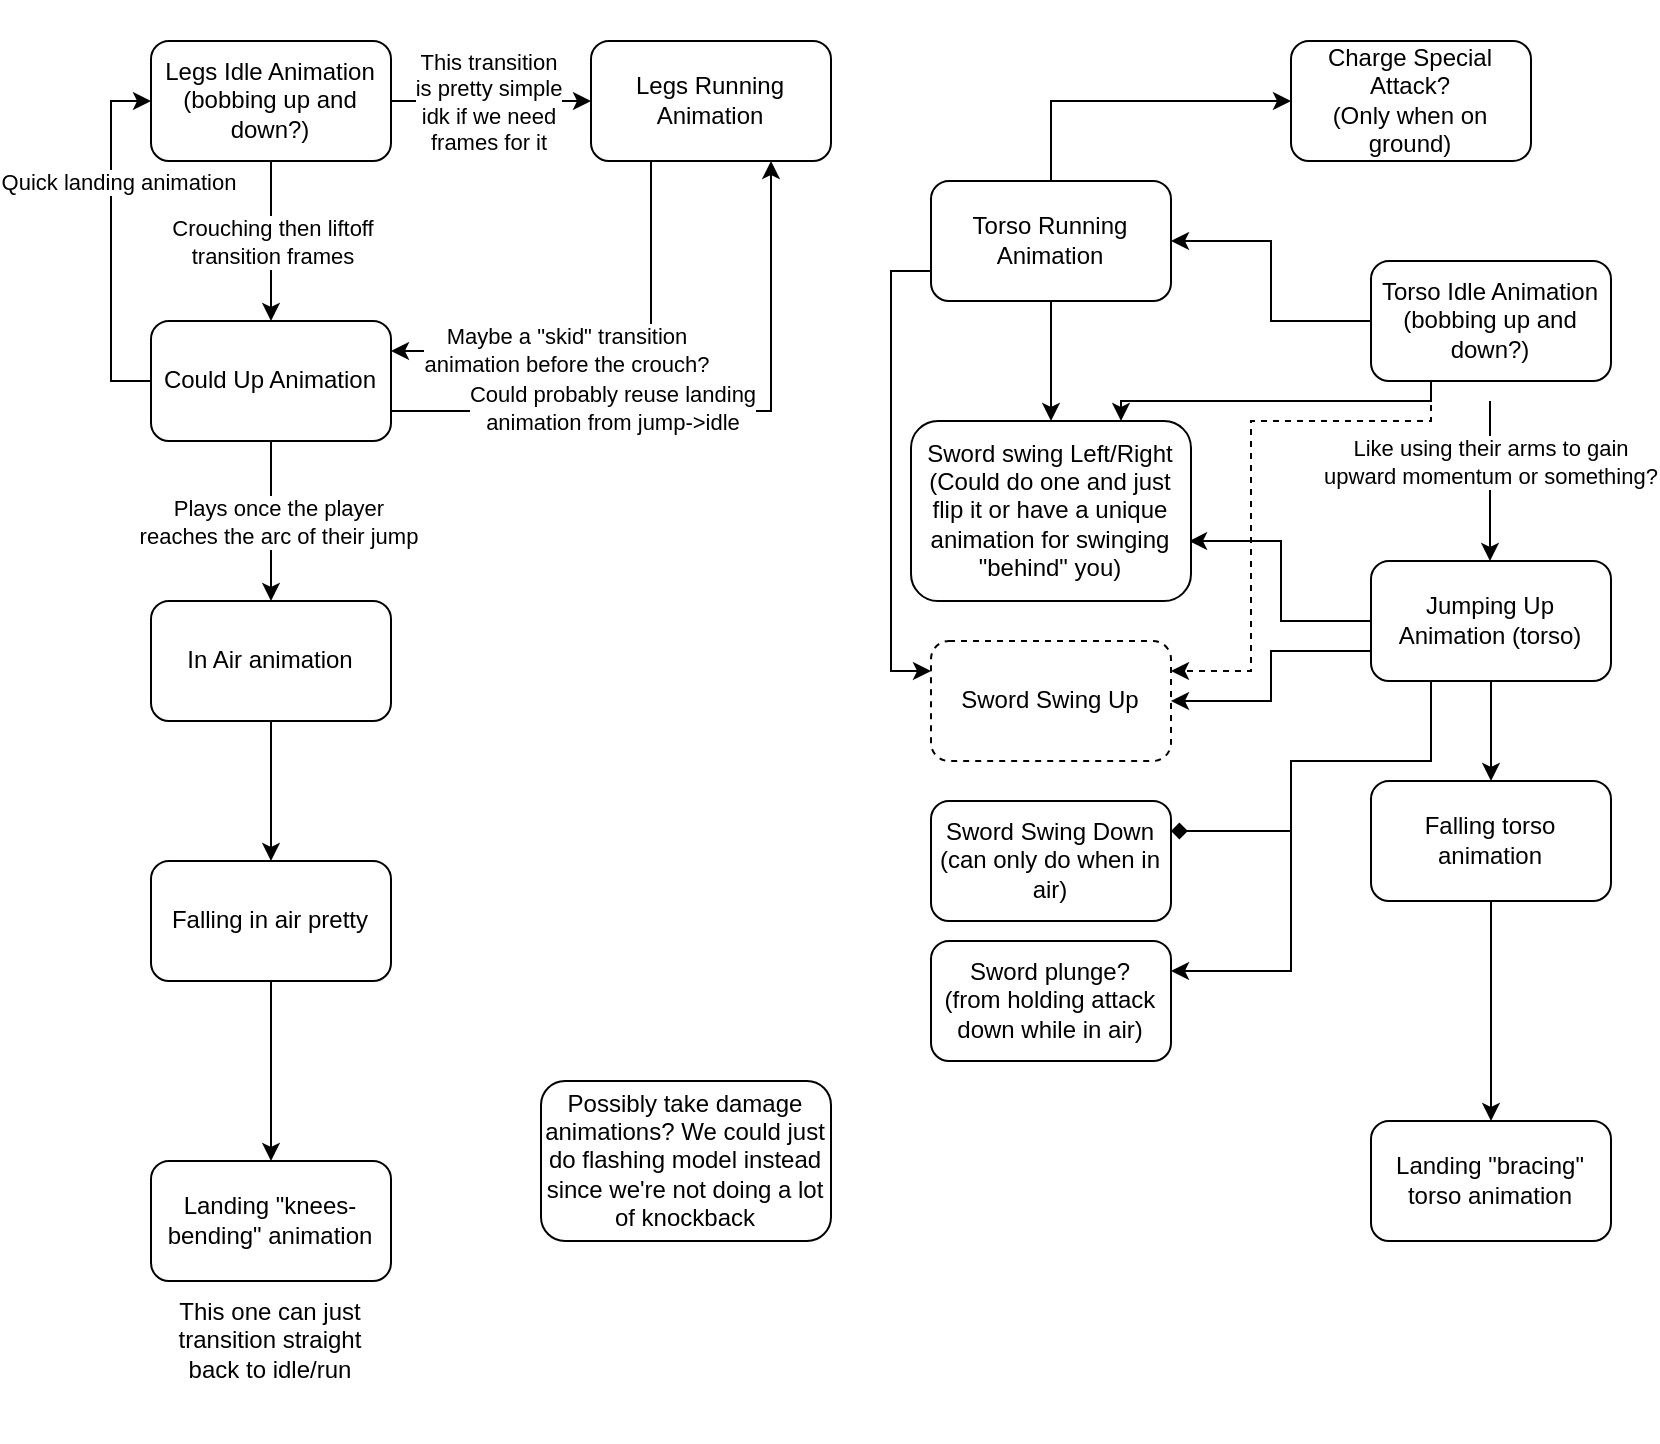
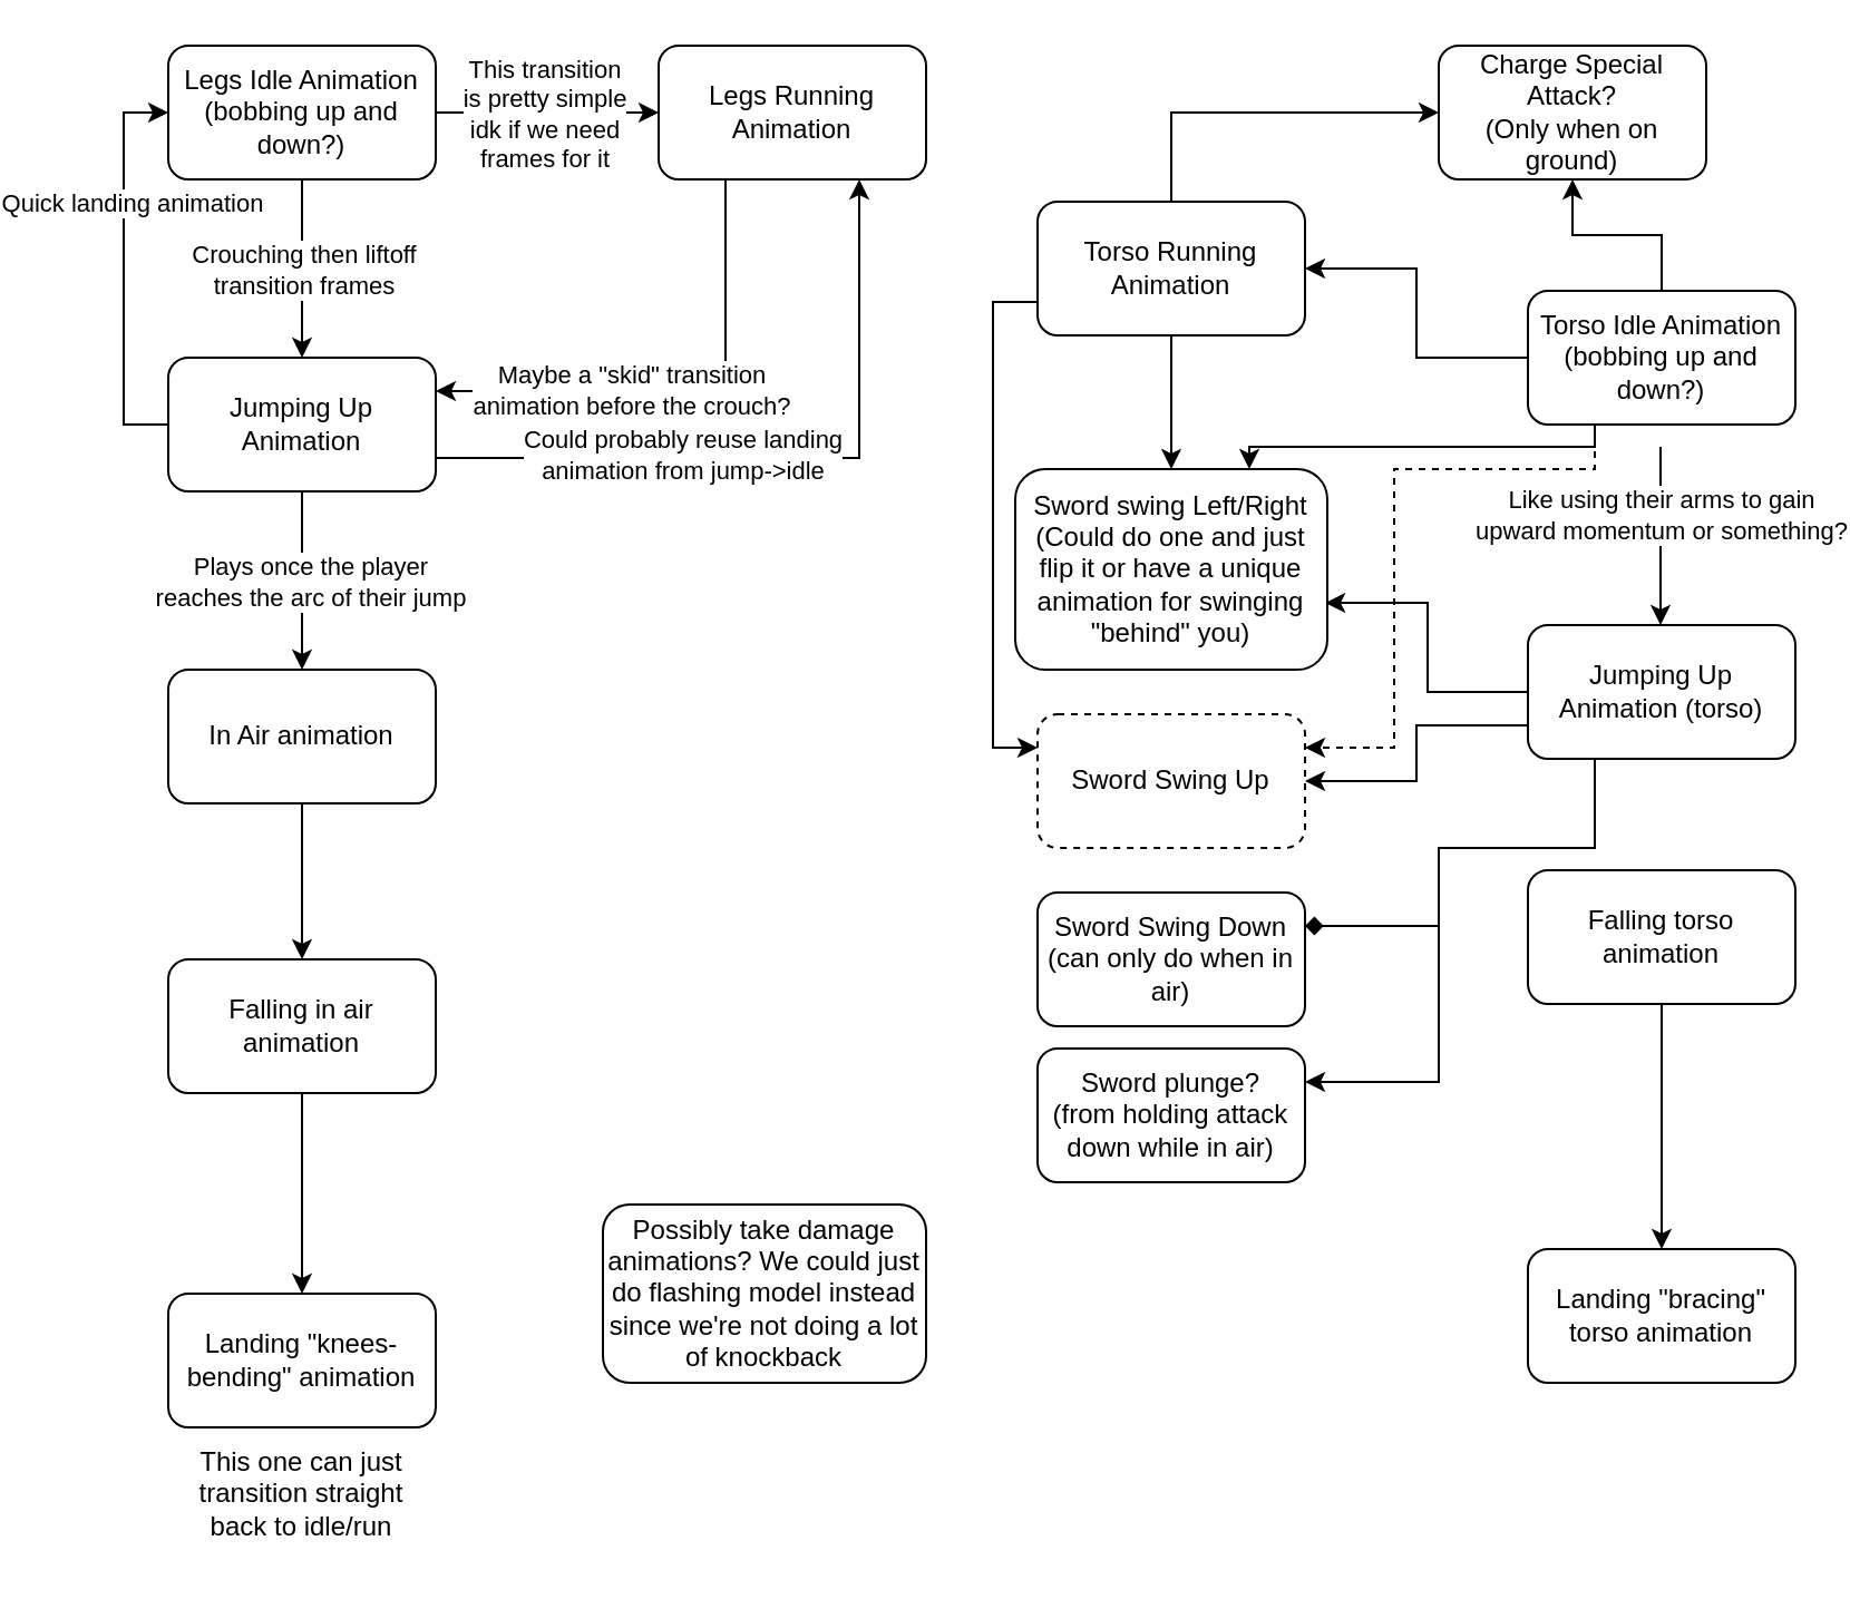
+ <mxCell id="12" style="edgeStyle=orthogonalEdgeStyle;rounded=0;orthogonalLoop=1;jettySize=auto;html=1;exitX=0.5;exitY=0;exitDx=0;exitDy=0;entryX=0.5;entryY=1;entryDx=0;entryDy=0;" edge="1" parent="1" source="13" target="46"><mxGeometry relative="1" as="geometry" /></mxCell>
- <mxCell id="20" value="Could Up Animation" style="rounded=1;whiteSpace=wrap;html=1;" vertex="1" parent="1"><mxGeometry x="20" y="160" width="120" height="60" as="geometry" /></mxCell>
+ <mxCell id="20" value="Jumping Up Animation" style="rounded=1;whiteSpace=wrap;html=1;" vertex="1" parent="1"><mxGeometry x="20" y="160" width="120" height="60" as="geometry" /></mxCell>
- <mxCell id="30" style="edgeStyle=orthogonalEdgeStyle;rounded=0;orthogonalLoop=1;jettySize=auto;html=1;exitX=0.5;exitY=1;exitDx=0;exitDy=0;entryX=0.5;entryY=0;entryDx=0;entryDy=0;" edge="1" parent="1" source="35" target="41"><mxGeometry relative="1" as="geometry" /></mxCell>
- <mxCell id="27" value="Falling in air pretty" style="rounded=1;whiteSpace=wrap;html=1;" vertex="1" parent="1"><mxGeometry x="20" y="430" width="120" height="60" as="geometry" /></mxCell>
+ <mxCell id="27" value="Falling in air animation" style="rounded=1;whiteSpace=wrap;html=1;" vertex="1" parent="1"><mxGeometry x="20" y="430" width="120" height="60" as="geometry" /></mxCell>
